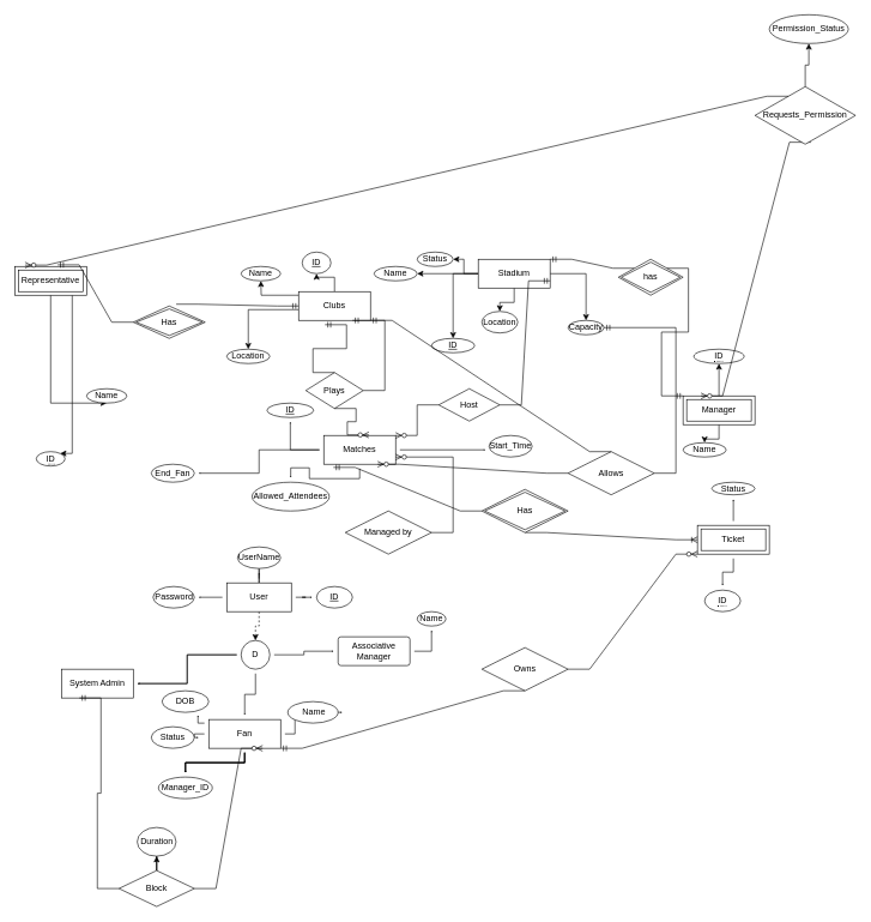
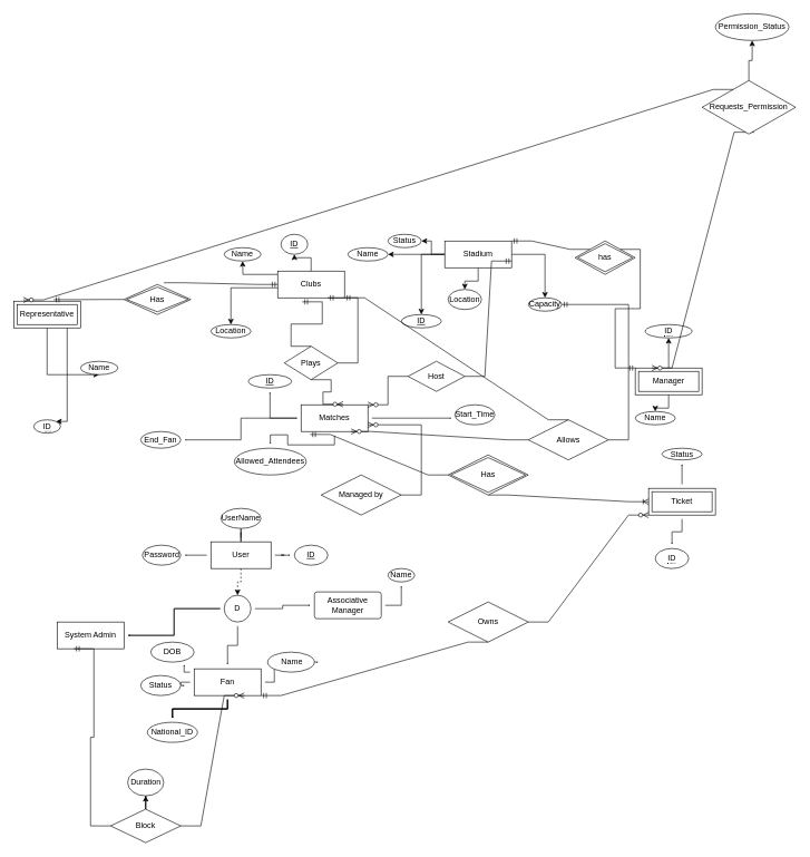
- <mxCell id="27" value="Representative" style="shape=ext;margin=3;double=1;whiteSpace=wrap;html=1;align=center;" parent="1" vertex="1"><mxGeometry x="20" y="370" width="100" height="40" as="geometry" /></mxCell>
+ <mxCell id="27" value="Representative" style="shape=ext;margin=3;double=1;whiteSpace=wrap;html=1;align=center;" parent="1" vertex="1"><mxGeometry x="20" y="450" width="100" height="40" as="geometry" /></mxCell>
- <mxCell id="58" value="Manager_ID" style="ellipse;whiteSpace=wrap;html=1;align=center;" parent="1" vertex="1"><mxGeometry x="220" y="1080" width="75" height="30" as="geometry" /></mxCell>
+ <mxCell id="58" value="National_ID" style="ellipse;whiteSpace=wrap;html=1;align=center;" parent="1" vertex="1"><mxGeometry x="220" y="1080" width="75" height="30" as="geometry" /></mxCell>
